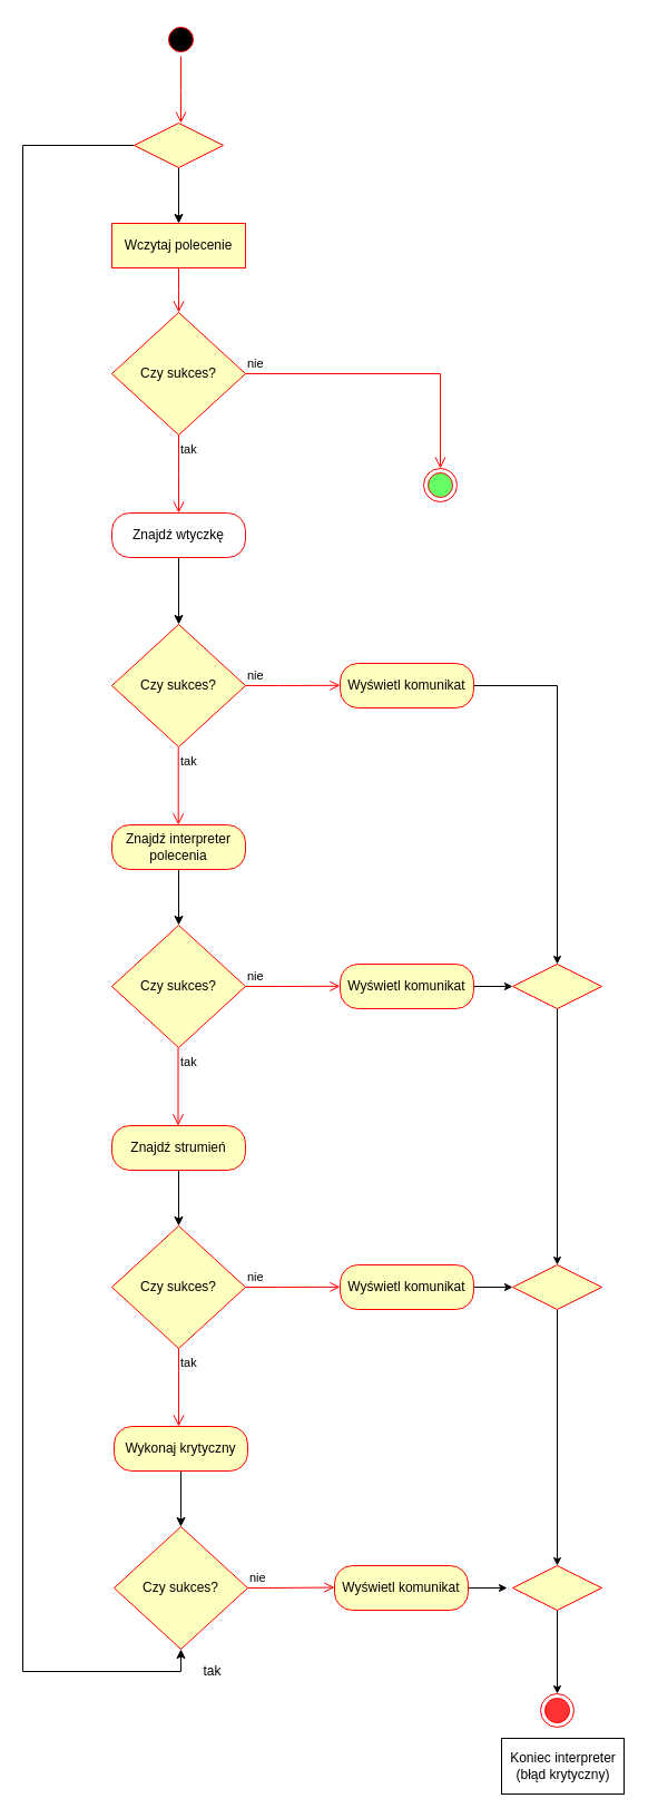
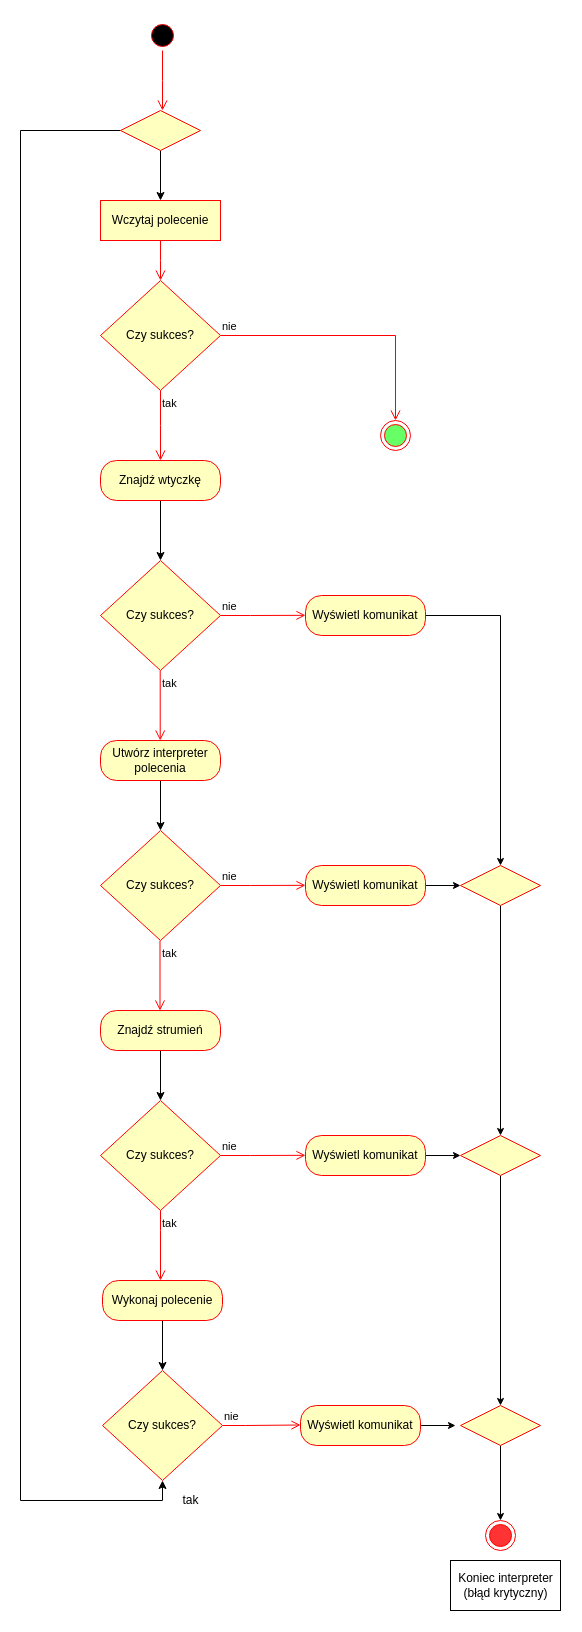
- <mxCell id="11" value="Znajdź wtyczkę" style="rounded=1;whiteSpace=wrap;html=1;arcSize=40;fontColor=#000000;fillColor=#ffffff;strokeColor=#ff0000;" vertex="1" parent="1"><mxGeometry x="100" y="460" width="120" height="40" as="geometry" /></mxCell>
+ <mxCell id="11" value="Znajdź wtyczkę" style="rounded=1;whiteSpace=wrap;html=1;arcSize=40;fontColor=#000000;fillColor=#ffffc0;strokeColor=#ff0000;" vertex="1" parent="1"><mxGeometry x="100" y="460" width="120" height="40" as="geometry" /></mxCell>
- <mxCell id="16" value="Znajdź interpreter polecenia" style="rounded=1;whiteSpace=wrap;html=1;arcSize=40;fontColor=#000000;fillColor=#ffffc0;strokeColor=#ff0000;" vertex="1" parent="1"><mxGeometry x="100" y="740" width="120" height="40" as="geometry" /></mxCell>
+ <mxCell id="16" value="Utwórz interpreter polecenia" style="rounded=1;whiteSpace=wrap;html=1;arcSize=40;fontColor=#000000;fillColor=#ffffc0;strokeColor=#ff0000;" vertex="1" parent="1"><mxGeometry x="100" y="740" width="120" height="40" as="geometry" /></mxCell>
- <mxCell id="24" value="Wykonaj krytyczny" style="rounded=1;whiteSpace=wrap;html=1;arcSize=40;fontColor=#000000;fillColor=#ffffc0;strokeColor=#ff0000;" vertex="1" parent="1"><mxGeometry x="102" y="1280" width="120" height="40" as="geometry" /></mxCell>
+ <mxCell id="24" value="Wykonaj polecenie" style="rounded=1;whiteSpace=wrap;html=1;arcSize=40;fontColor=#000000;fillColor=#ffffc0;strokeColor=#ff0000;" vertex="1" parent="1"><mxGeometry x="102" y="1280" width="120" height="40" as="geometry" /></mxCell>
